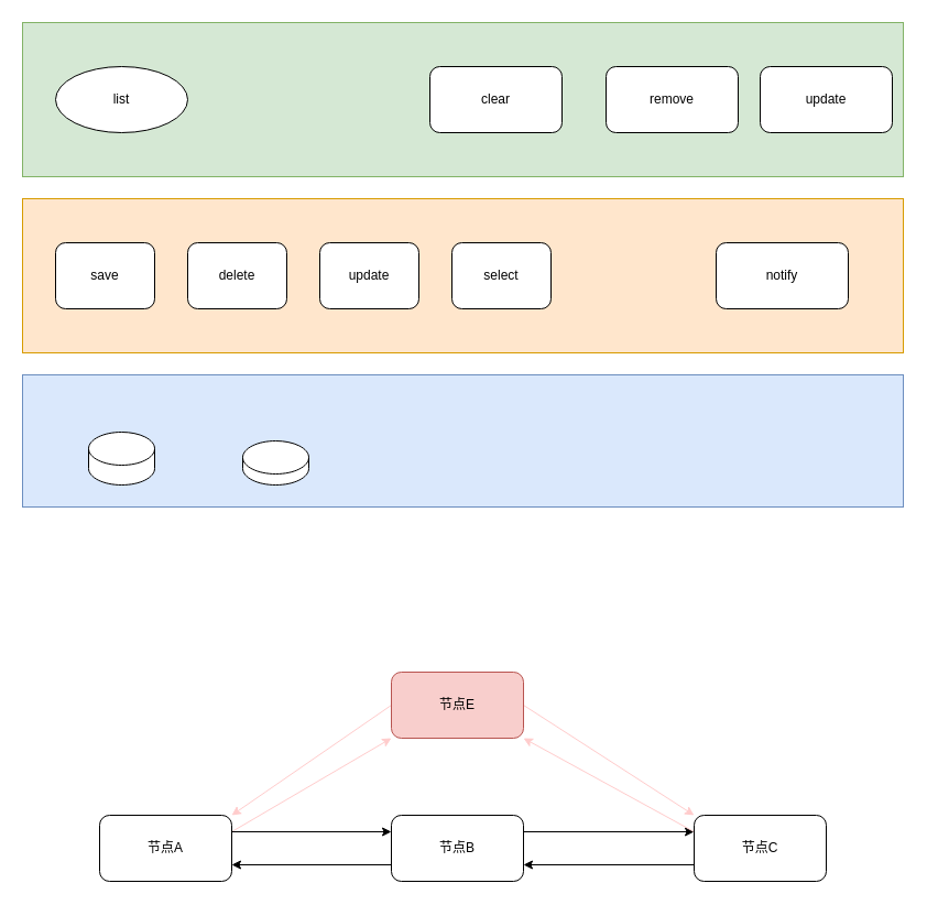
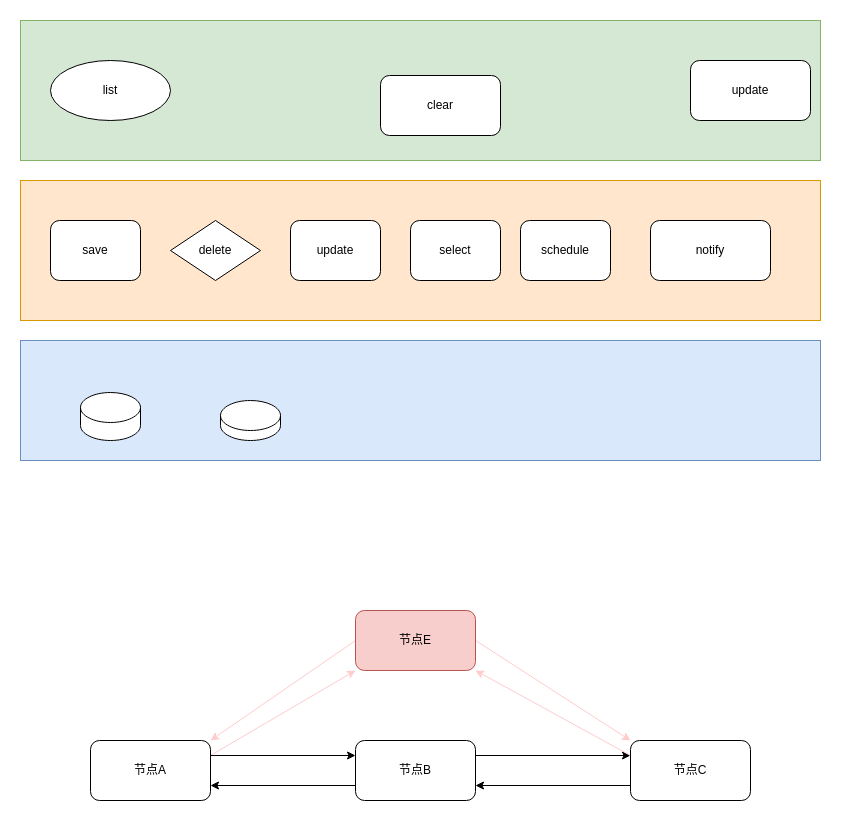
- <mxCell id="5" value="clear" style="rounded=1;whiteSpace=wrap;html=1;" parent="1" vertex="1"><mxGeometry x="390" y="60" width="120" height="60" as="geometry" /></mxCell>
+ <mxCell id="5" value="clear" style="rounded=1;whiteSpace=wrap;html=1;" parent="1" vertex="1"><mxGeometry x="380" y="75" width="120" height="60" as="geometry" /></mxCell>
- <mxCell id="6" value="remove" style="rounded=1;whiteSpace=wrap;html=1;" parent="1" vertex="1"><mxGeometry x="550" y="60" width="120" height="60" as="geometry" /></mxCell>
- <mxCell id="12" value="delete" style="rounded=1;whiteSpace=wrap;html=1;" parent="1" vertex="1"><mxGeometry x="170" y="220" width="90" height="60" as="geometry" /></mxCell>
+ <mxCell id="12" value="delete" style="rhombus;whiteSpace=wrap;html=1;" parent="1" vertex="1"><mxGeometry x="170" y="220" width="90" height="60" as="geometry" /></mxCell>
+ <mxCell id="15" value="schedule" style="rounded=1;whiteSpace=wrap;html=1;" parent="1" vertex="1"><mxGeometry x="520" y="220" width="90" height="60" as="geometry" /></mxCell>
